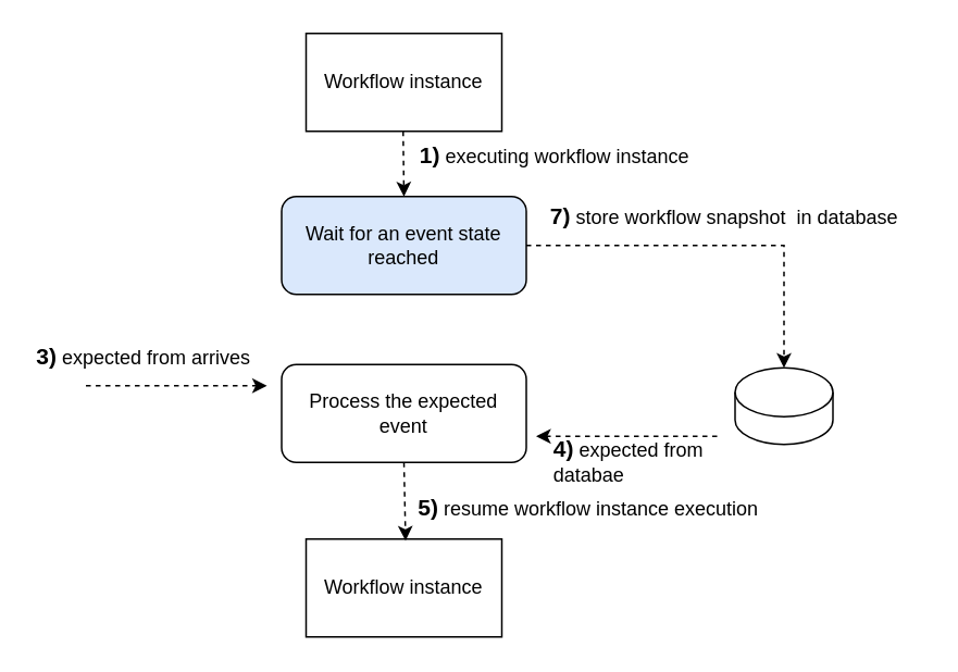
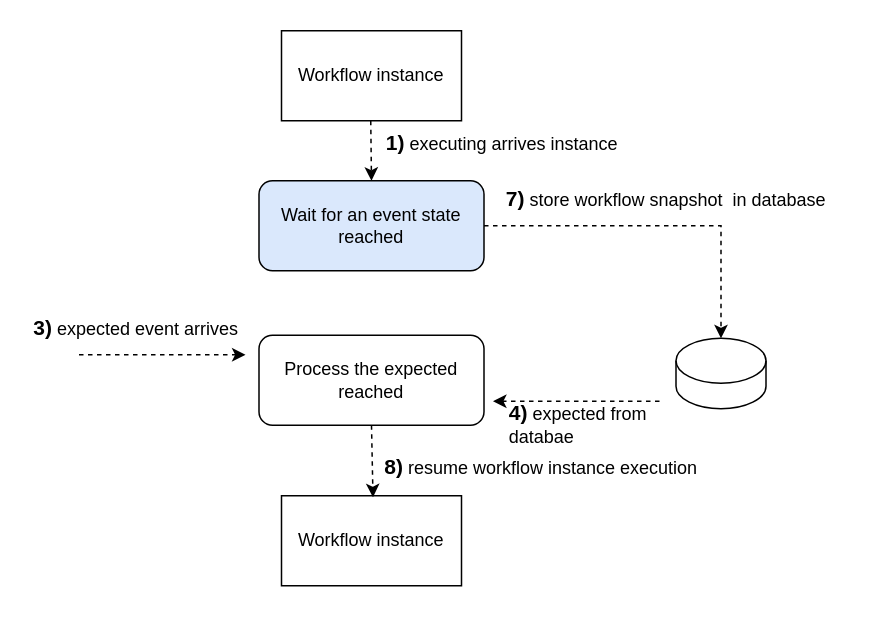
- <mxCell id="16" value="&lt;b&gt;&lt;font style=&quot;font-size: 14px;&quot;&gt;1)&lt;/font&gt;&lt;/b&gt;&amp;nbsp;executing workflow instance&amp;nbsp;" style="text;html=1;strokeColor=none;fillColor=none;align=left;verticalAlign=middle;whiteSpace=wrap;rounded=0;" vertex="1" parent="1"><mxGeometry x="255" y="83" width="184" height="24" as="geometry" /></mxCell>
+ <mxCell id="16" value="&lt;b&gt;&lt;font style=&quot;font-size: 14px;&quot;&gt;1)&lt;/font&gt;&lt;/b&gt;&amp;nbsp;executing arrives instance&amp;nbsp;" style="text;html=1;strokeColor=none;fillColor=none;align=left;verticalAlign=middle;whiteSpace=wrap;rounded=0;" vertex="1" parent="1"><mxGeometry x="255" y="83" width="184" height="24" as="geometry" /></mxCell>
- <mxCell id="10" value="&lt;font style=&quot;font-size: 14px;&quot;&gt;&lt;b&gt;3)&lt;/b&gt;&lt;/font&gt; expected from arrives" style="text;html=1;strokeColor=none;fillColor=none;align=left;verticalAlign=middle;whiteSpace=wrap;rounded=0;" parent="1" vertex="1"><mxGeometry x="20" y="203" width="175" height="30" as="geometry" /></mxCell>
+ <mxCell id="10" value="&lt;font style=&quot;font-size: 14px;&quot;&gt;&lt;b&gt;3)&lt;/b&gt;&lt;/font&gt; expected event arrives" style="text;html=1;strokeColor=none;fillColor=none;align=left;verticalAlign=middle;whiteSpace=wrap;rounded=0;" parent="1" vertex="1"><mxGeometry x="20" y="203" width="175" height="30" as="geometry" /></mxCell>
- <mxCell id="8" value="Process the expected event" style="rounded=1;whiteSpace=wrap;html=1;" parent="1" vertex="1"><mxGeometry x="172" y="223" width="150" height="60" as="geometry" /></mxCell>
+ <mxCell id="8" value="Process the expected reached" style="rounded=1;whiteSpace=wrap;html=1;" parent="1" vertex="1"><mxGeometry x="172" y="223" width="150" height="60" as="geometry" /></mxCell>
- <mxCell id="15" value="&lt;b&gt;&lt;font style=&quot;font-size: 14px;&quot;&gt;5)&lt;/font&gt;&lt;/b&gt;&amp;nbsp;resume workflow instance execution" style="text;html=1;strokeColor=none;fillColor=none;align=left;verticalAlign=middle;whiteSpace=wrap;rounded=0;" parent="1" vertex="1"><mxGeometry x="254" y="299" width="230" height="24" as="geometry" /></mxCell>
+ <mxCell id="15" value="&lt;b&gt;&lt;font style=&quot;font-size: 14px;&quot;&gt;8)&lt;/font&gt;&lt;/b&gt;&amp;nbsp;resume workflow instance execution" style="text;html=1;strokeColor=none;fillColor=none;align=left;verticalAlign=middle;whiteSpace=wrap;rounded=0;" parent="1" vertex="1"><mxGeometry x="254" y="299" width="230" height="24" as="geometry" /></mxCell>
